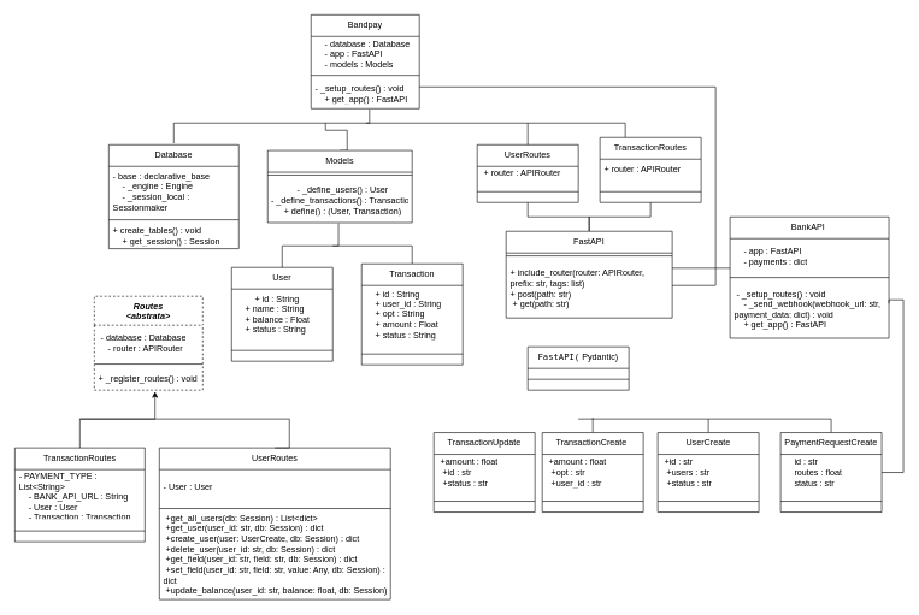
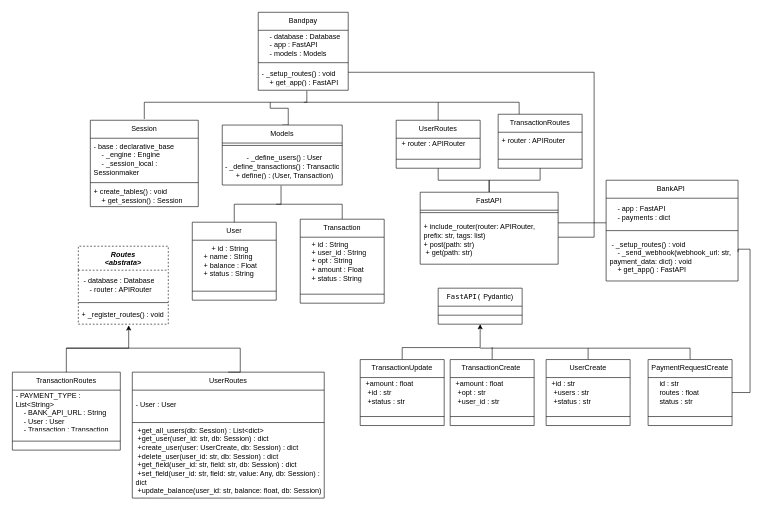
- <mxCell id="6" value="Database" style="swimlane;fontStyle=0;align=center;verticalAlign=top;childLayout=stackLayout;horizontal=1;startSize=30;horizontalStack=0;resizeParent=1;resizeParentMax=0;resizeLast=0;collapsible=0;marginBottom=0;html=1;whiteSpace=wrap;" vertex="1" parent="1"><mxGeometry x="150" y="200" width="180" height="144" as="geometry" /></mxCell>
+ <mxCell id="6" value="Session" style="swimlane;fontStyle=0;align=center;verticalAlign=top;childLayout=stackLayout;horizontal=1;startSize=30;horizontalStack=0;resizeParent=1;resizeParentMax=0;resizeLast=0;collapsible=0;marginBottom=0;html=1;whiteSpace=wrap;" vertex="1" parent="1"><mxGeometry x="150" y="200" width="180" height="144" as="geometry" /></mxCell>
+ <mxCell id="25" style="edgeStyle=orthogonalEdgeStyle;rounded=0;orthogonalLoop=1;jettySize=auto;html=1;exitX=0.5;exitY=0;exitDx=0;exitDy=0;endArrow=classic;endFill=1;entryX=0.5;entryY=1;entryDx=0;entryDy=0;" edge="1" parent="1" source="26" target="60"><mxGeometry relative="1" as="geometry"><mxPoint x="750" y="589" as="targetPoint" /><Array as="points"><mxPoint x="670" y="579" /><mxPoint x="800" y="579" /></Array></mxGeometry></mxCell>
